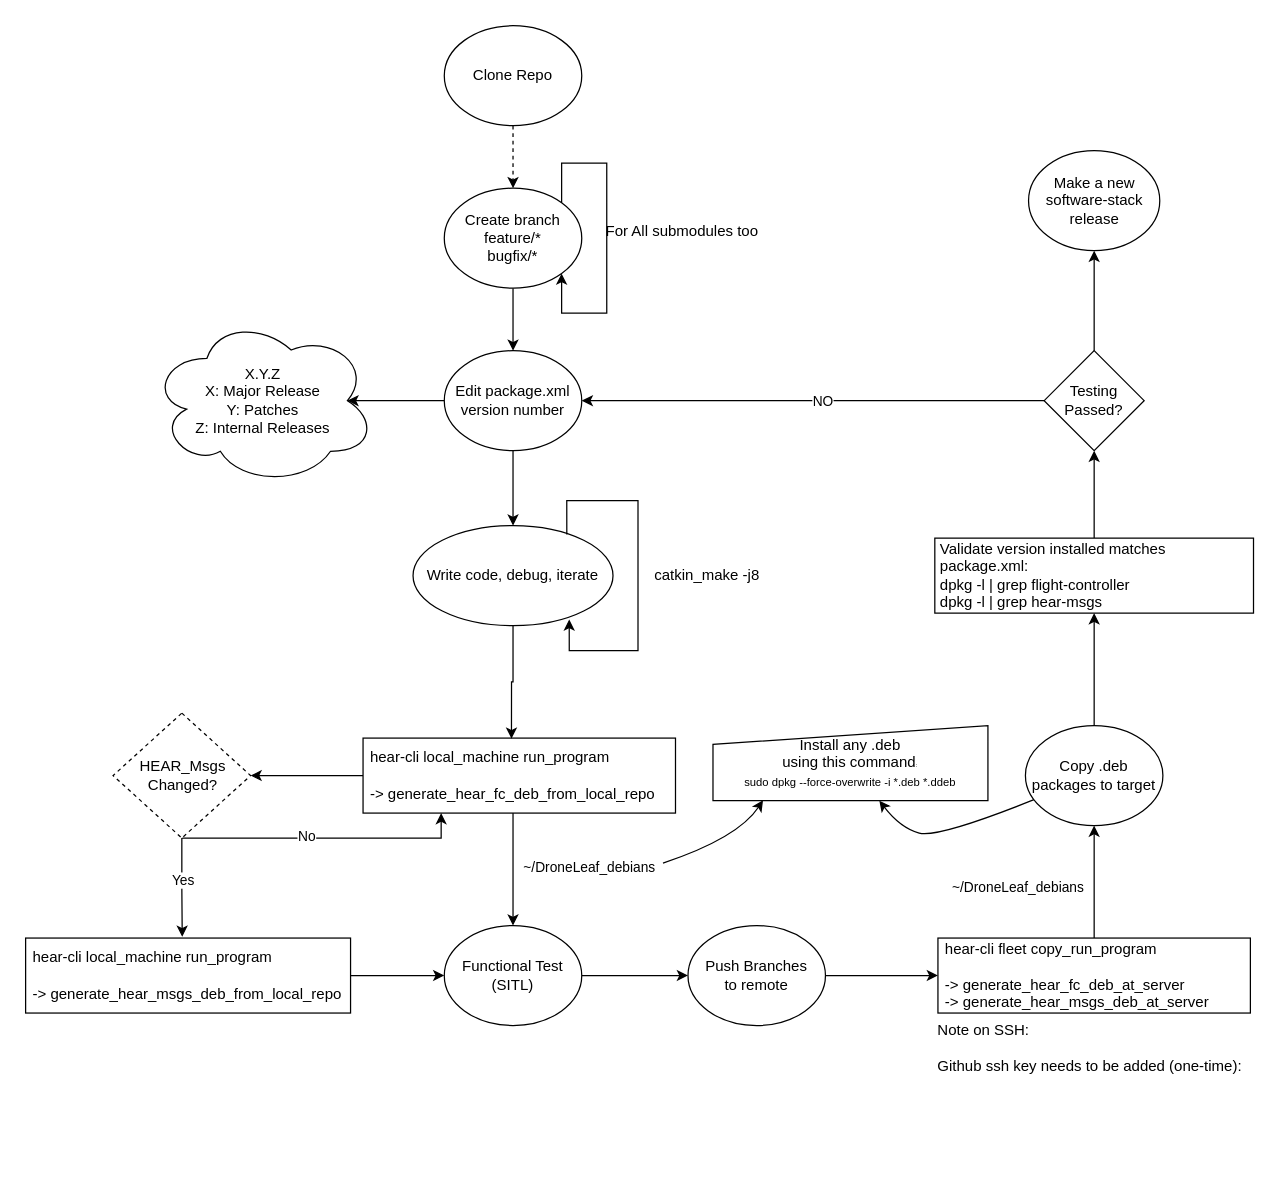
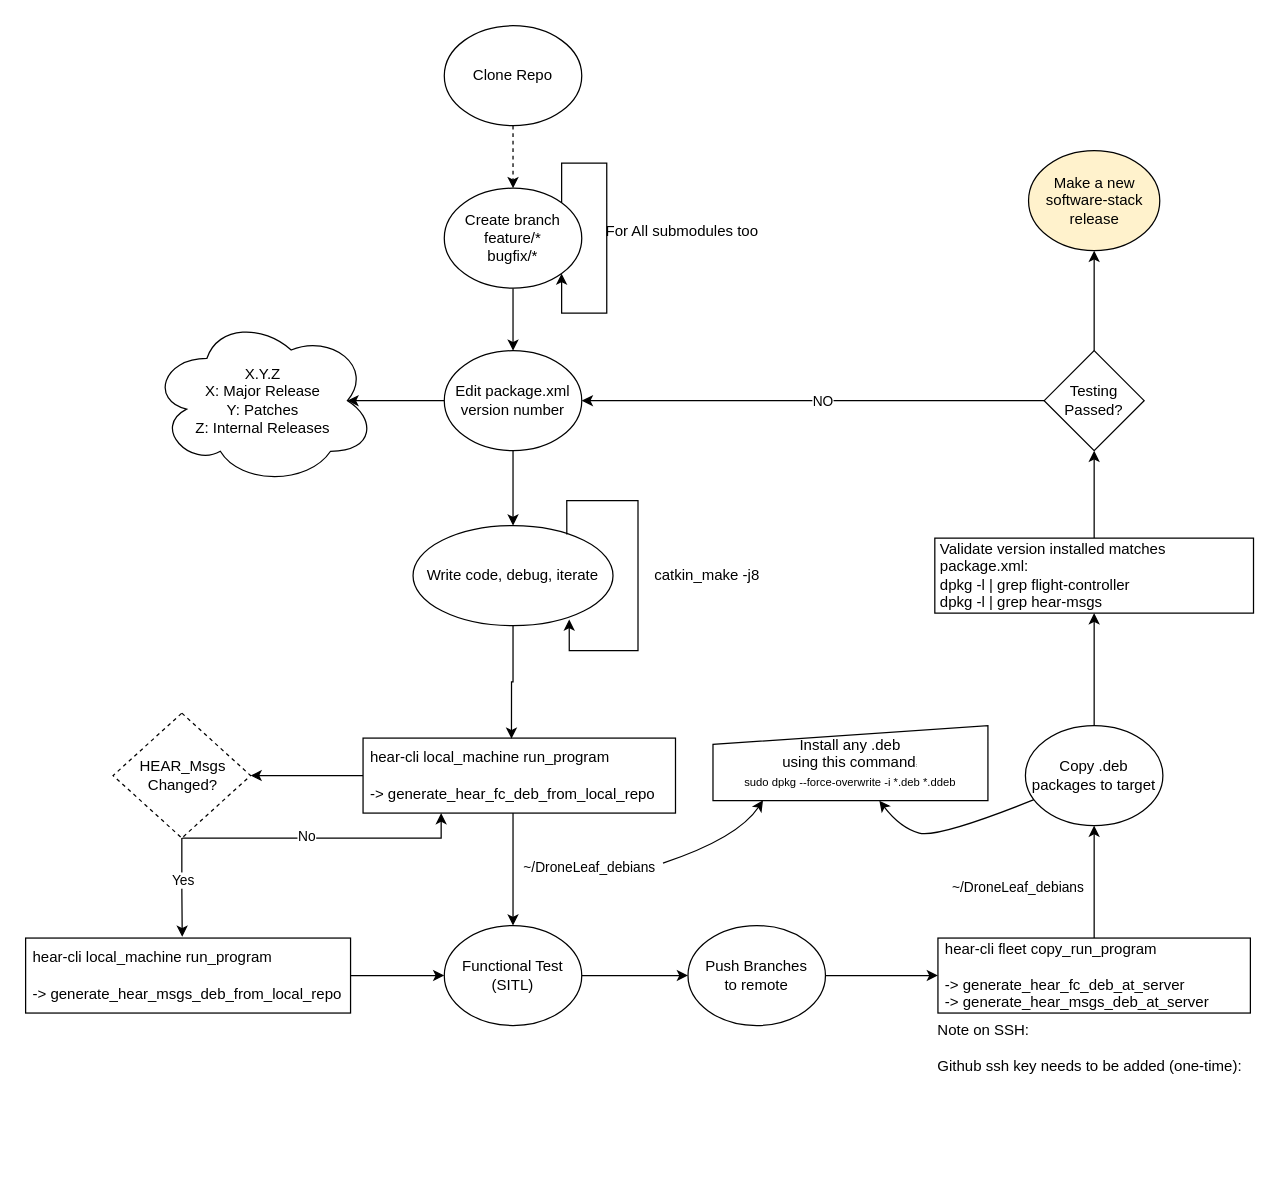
- <mxCell id="45" value="Make a new software-stack release" style="ellipse;whiteSpace=wrap;html=1;spacing=4;" parent="1" vertex="1"><mxGeometry x="822.5" width="105" height="80" as="geometry" y="120" /></mxCell>
+ <mxCell id="45" value="Make a new software-stack release" style="ellipse;whiteSpace=wrap;html=1;spacing=4;fillColor=#fff2cc;" parent="1" vertex="1"><mxGeometry x="822.5" width="105" height="80" as="geometry" y="120" /></mxCell>
